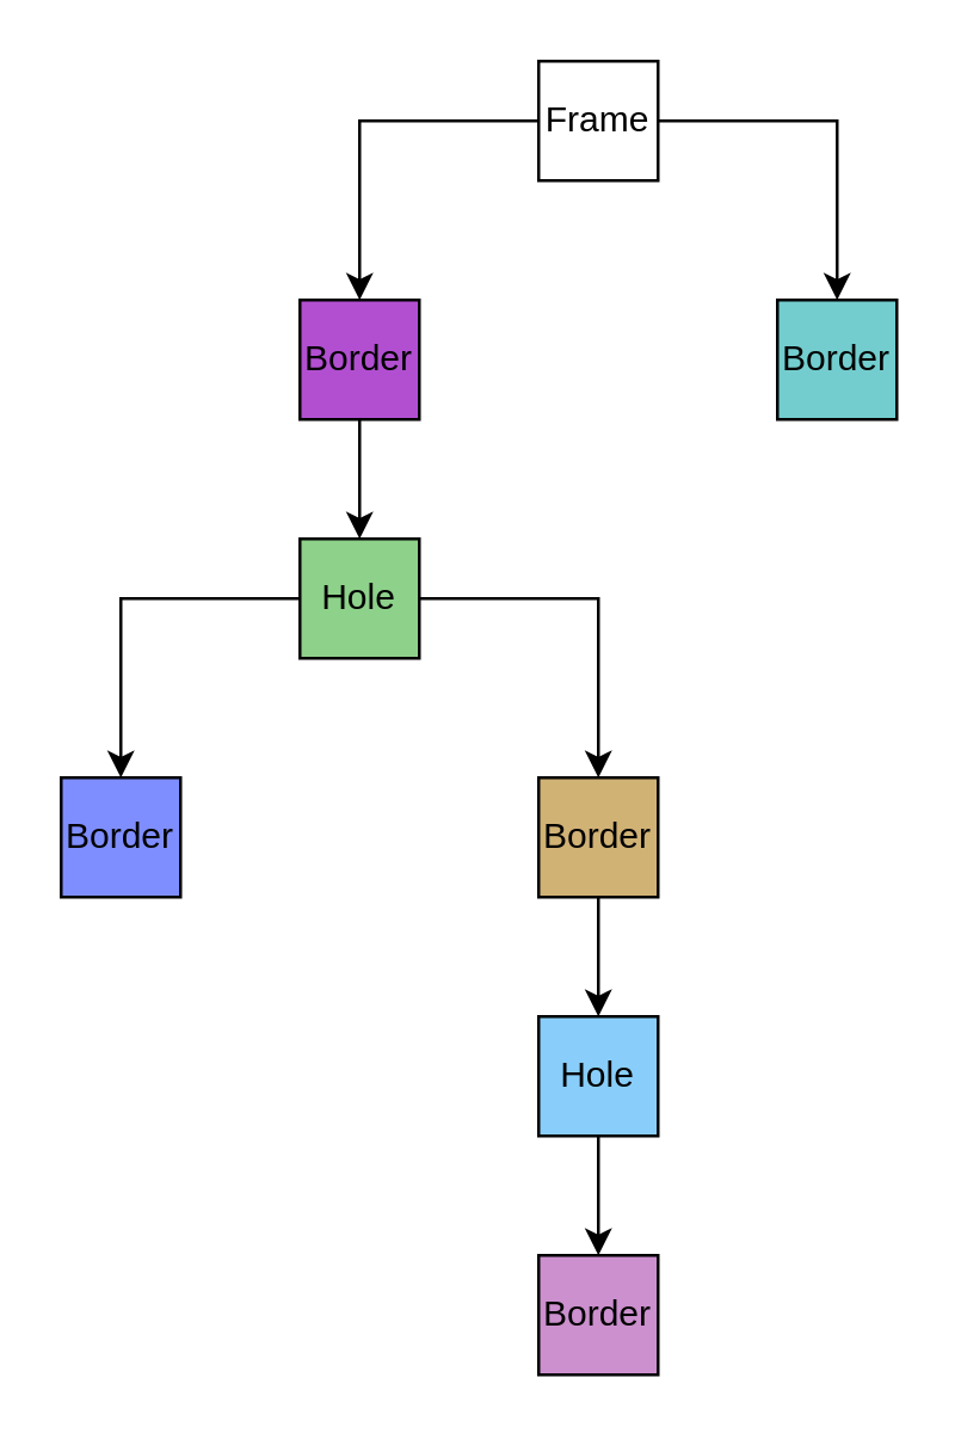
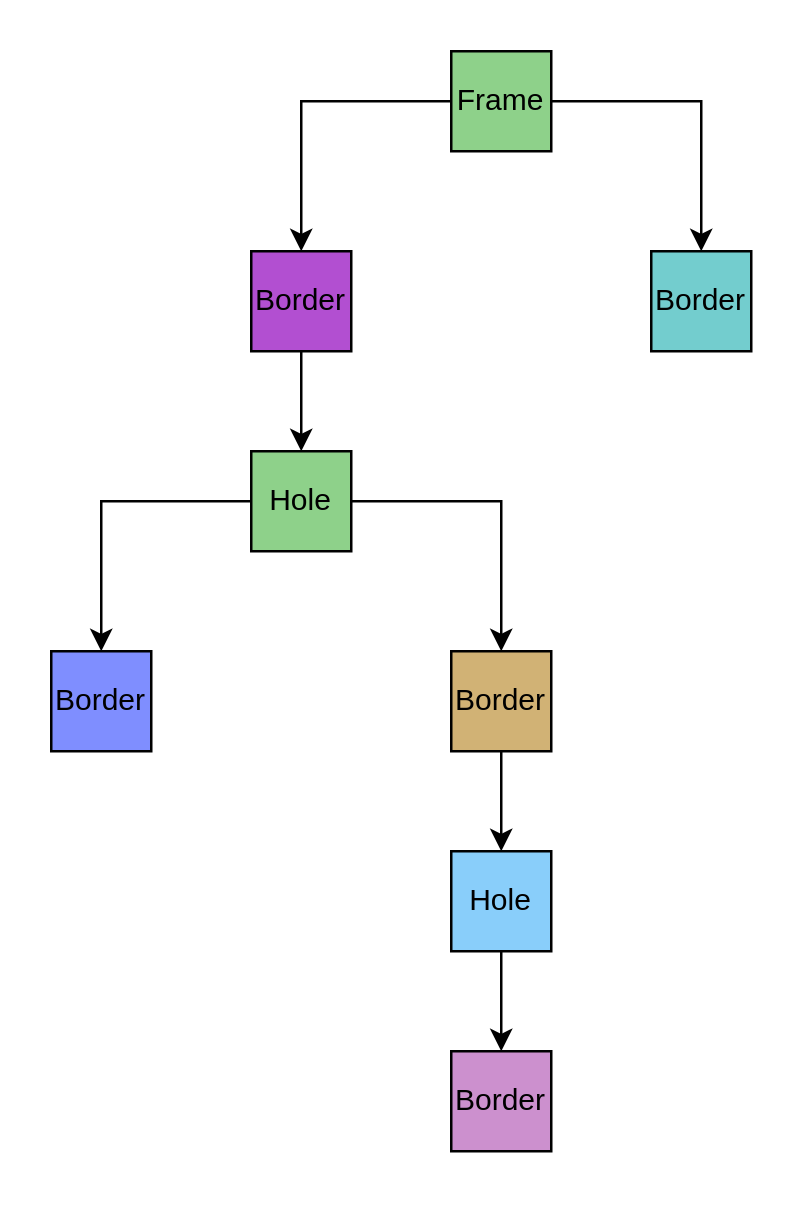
- <mxCell id="4" value="Frame" style="rounded=0;whiteSpace=wrap;html=1;" vertex="1" parent="1"><mxGeometry x="180" y="20" width="40" height="40" as="geometry" /></mxCell>
+ <mxCell id="4" value="Frame" style="rounded=0;whiteSpace=wrap;html=1;fillColor=#8ed18a;" vertex="1" parent="1"><mxGeometry x="180" y="20" width="40" height="40" as="geometry" /></mxCell>
